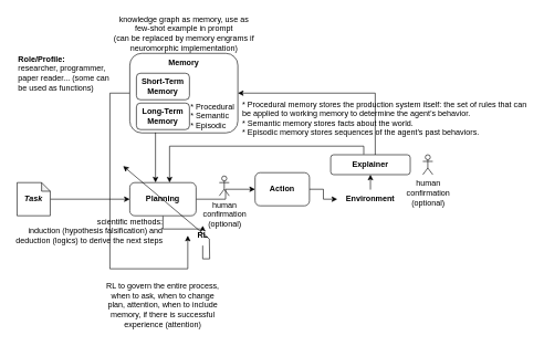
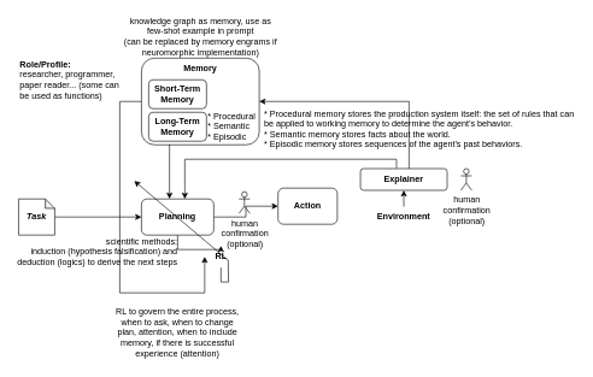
- <mxCell id="12" style="edgeStyle=orthogonalEdgeStyle;rounded=0;orthogonalLoop=1;jettySize=auto;html=1;" parent="1" source="13" target="16" edge="1"><mxGeometry relative="1" as="geometry" /></mxCell>
